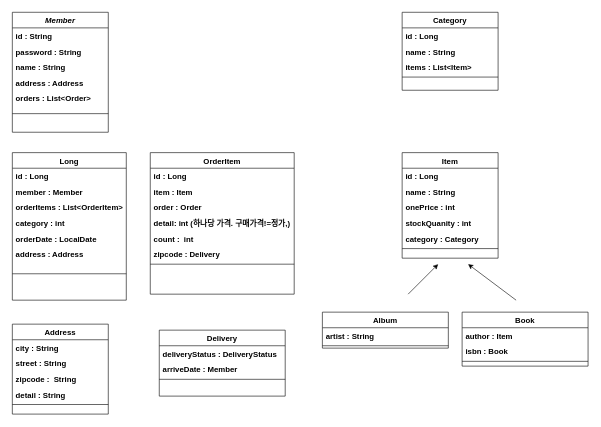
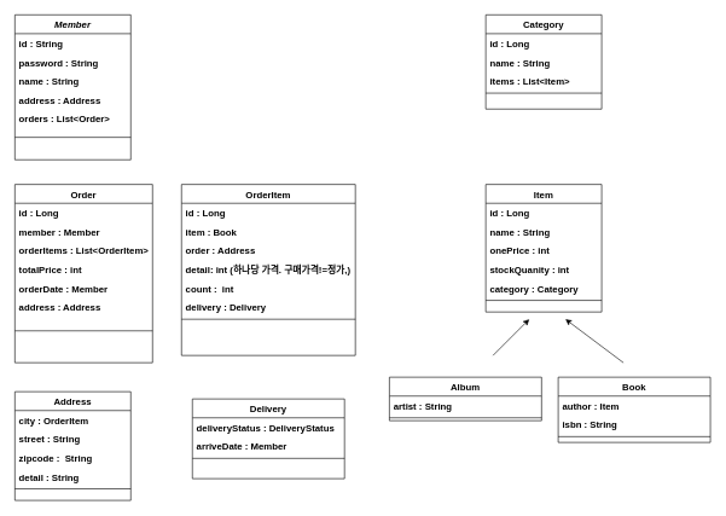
- <mxCell id="10" value="Long" style="swimlane;fontStyle=1;align=center;verticalAlign=top;childLayout=stackLayout;horizontal=1;startSize=26;horizontalStack=0;resizeParent=1;resizeLast=0;collapsible=1;marginBottom=0;rounded=0;shadow=0;strokeWidth=1;fontSize=13;" parent="1" vertex="1"><mxGeometry x="20" y="254" width="190" height="246" as="geometry"><mxRectangle x="550" y="140" width="160" height="26" as="alternateBounds" /></mxGeometry></mxCell>
+ <mxCell id="10" value="Order" style="swimlane;fontStyle=1;align=center;verticalAlign=top;childLayout=stackLayout;horizontal=1;startSize=26;horizontalStack=0;resizeParent=1;resizeLast=0;collapsible=1;marginBottom=0;rounded=0;shadow=0;strokeWidth=1;fontSize=13;" parent="1" vertex="1"><mxGeometry x="20" y="254" width="190" height="246" as="geometry"><mxRectangle x="550" y="140" width="160" height="26" as="alternateBounds" /></mxGeometry></mxCell>
- <mxCell id="20" value="item : Item" style="text;align=left;verticalAlign=top;spacingLeft=4;spacingRight=4;overflow=hidden;rotatable=0;points=[[0,0.5],[1,0.5]];portConstraint=eastwest;rounded=0;shadow=0;html=0;fontStyle=1;fontSize=13;" parent="18" vertex="1"><mxGeometry y="52" width="240" height="26" as="geometry" /></mxCell>
+ <mxCell id="20" value="item : Book" style="text;align=left;verticalAlign=top;spacingLeft=4;spacingRight=4;overflow=hidden;rotatable=0;points=[[0,0.5],[1,0.5]];portConstraint=eastwest;rounded=0;shadow=0;html=0;fontStyle=1;fontSize=13;" parent="18" vertex="1"><mxGeometry y="52" width="240" height="26" as="geometry" /></mxCell>
- <mxCell id="21" value="order : Order" style="text;align=left;verticalAlign=top;spacingLeft=4;spacingRight=4;overflow=hidden;rotatable=0;points=[[0,0.5],[1,0.5]];portConstraint=eastwest;rounded=0;shadow=0;html=0;fontStyle=1;fontSize=13;" parent="18" vertex="1"><mxGeometry y="78" width="240" height="26" as="geometry" /></mxCell>
+ <mxCell id="21" value="order : Address" style="text;align=left;verticalAlign=top;spacingLeft=4;spacingRight=4;overflow=hidden;rotatable=0;points=[[0,0.5],[1,0.5]];portConstraint=eastwest;rounded=0;shadow=0;html=0;fontStyle=1;fontSize=13;" parent="18" vertex="1"><mxGeometry y="78" width="240" height="26" as="geometry" /></mxCell>
- <mxCell id="14" value="category : int" style="text;align=left;verticalAlign=top;spacingLeft=4;spacingRight=4;overflow=hidden;rotatable=0;points=[[0,0.5],[1,0.5]];portConstraint=eastwest;rounded=0;shadow=0;html=0;fontStyle=1;fontSize=13;" parent="10" vertex="1"><mxGeometry y="104" width="190" height="26" as="geometry" /></mxCell>
+ <mxCell id="14" value="totalPrice : int" style="text;align=left;verticalAlign=top;spacingLeft=4;spacingRight=4;overflow=hidden;rotatable=0;points=[[0,0.5],[1,0.5]];portConstraint=eastwest;rounded=0;shadow=0;html=0;fontStyle=1;fontSize=13;" parent="10" vertex="1"><mxGeometry y="104" width="190" height="26" as="geometry" /></mxCell>
- <mxCell id="15" value="orderDate : LocalDate" style="text;align=left;verticalAlign=top;spacingLeft=4;spacingRight=4;overflow=hidden;rotatable=0;points=[[0,0.5],[1,0.5]];portConstraint=eastwest;rounded=0;shadow=0;html=0;fontStyle=1;fontSize=13;" parent="10" vertex="1"><mxGeometry y="130" width="190" height="26" as="geometry" /></mxCell>
+ <mxCell id="15" value="orderDate : Member" style="text;align=left;verticalAlign=top;spacingLeft=4;spacingRight=4;overflow=hidden;rotatable=0;points=[[0,0.5],[1,0.5]];portConstraint=eastwest;rounded=0;shadow=0;html=0;fontStyle=1;fontSize=13;" parent="10" vertex="1"><mxGeometry y="130" width="190" height="26" as="geometry" /></mxCell>
- <mxCell id="24" value="zipcode : Delivery" style="text;align=left;verticalAlign=top;spacingLeft=4;spacingRight=4;overflow=hidden;rotatable=0;points=[[0,0.5],[1,0.5]];portConstraint=eastwest;rounded=0;shadow=0;html=0;fontSize=13;fontStyle=1" parent="18" vertex="1"><mxGeometry y="156" width="240" height="26" as="geometry" /></mxCell>
+ <mxCell id="24" value="delivery : Delivery" style="text;align=left;verticalAlign=top;spacingLeft=4;spacingRight=4;overflow=hidden;rotatable=0;points=[[0,0.5],[1,0.5]];portConstraint=eastwest;rounded=0;shadow=0;html=0;fontSize=13;fontStyle=1" parent="18" vertex="1"><mxGeometry y="156" width="240" height="26" as="geometry" /></mxCell>
- <mxCell id="34" value="city : String" style="text;align=left;verticalAlign=top;spacingLeft=4;spacingRight=4;overflow=hidden;rotatable=0;points=[[0,0.5],[1,0.5]];portConstraint=eastwest;fontStyle=1;fontSize=13;" parent="33" vertex="1"><mxGeometry y="26" width="160" height="26" as="geometry" /></mxCell>
+ <mxCell id="34" value="city : OrderItem" style="text;align=left;verticalAlign=top;spacingLeft=4;spacingRight=4;overflow=hidden;rotatable=0;points=[[0,0.5],[1,0.5]];portConstraint=eastwest;fontStyle=1;fontSize=13;" parent="33" vertex="1"><mxGeometry y="26" width="160" height="26" as="geometry" /></mxCell>
- <mxCell id="50" value="isbn : Book" style="text;align=left;verticalAlign=top;spacingLeft=4;spacingRight=4;overflow=hidden;rotatable=0;points=[[0,0.5],[1,0.5]];portConstraint=eastwest;rounded=0;shadow=0;html=0;fontStyle=1;fontSize=13;" vertex="1" parent="48"><mxGeometry y="52" width="210" height="26" as="geometry" /></mxCell>
+ <mxCell id="50" value="isbn : String" style="text;align=left;verticalAlign=top;spacingLeft=4;spacingRight=4;overflow=hidden;rotatable=0;points=[[0,0.5],[1,0.5]];portConstraint=eastwest;rounded=0;shadow=0;html=0;fontStyle=1;fontSize=13;" vertex="1" parent="48"><mxGeometry y="52" width="210" height="26" as="geometry" /></mxCell>
